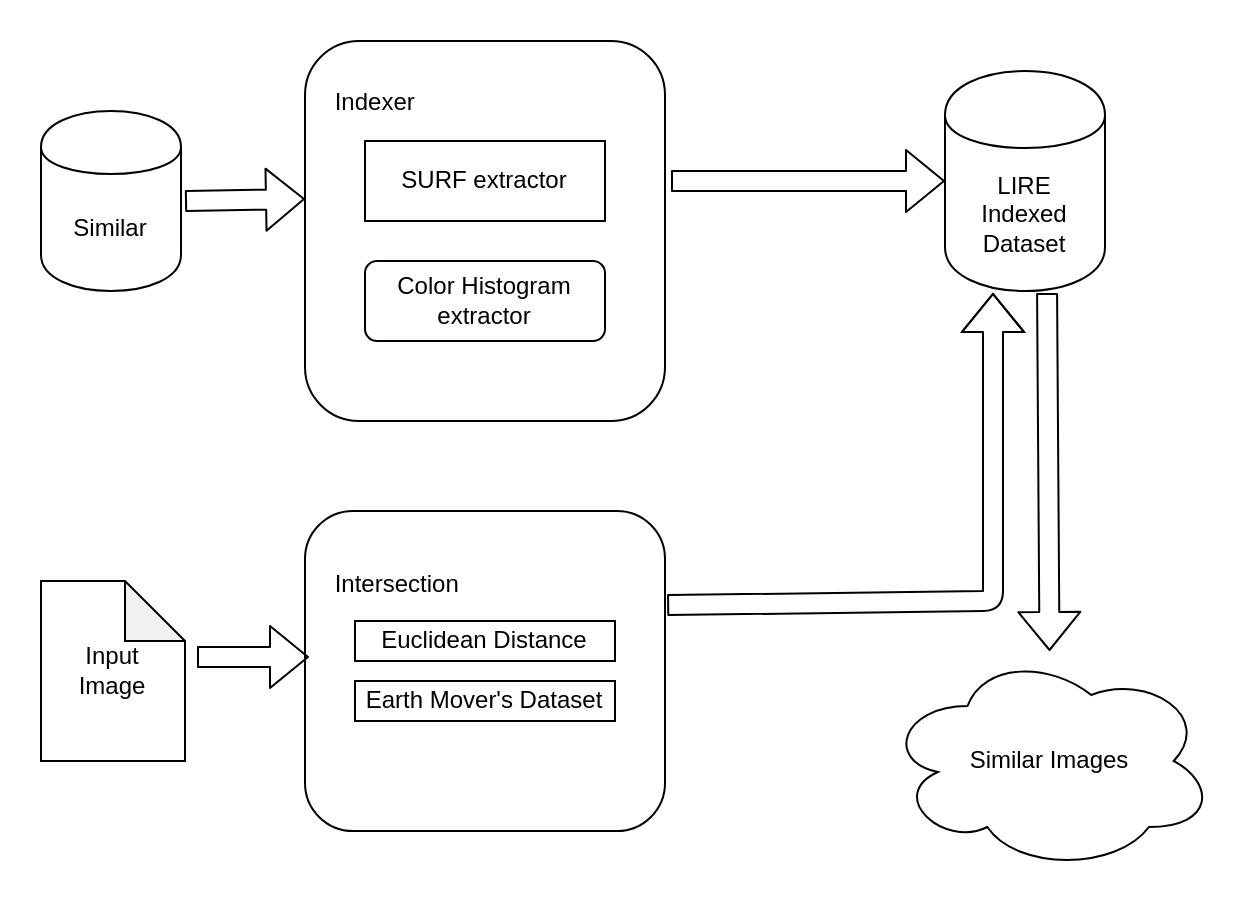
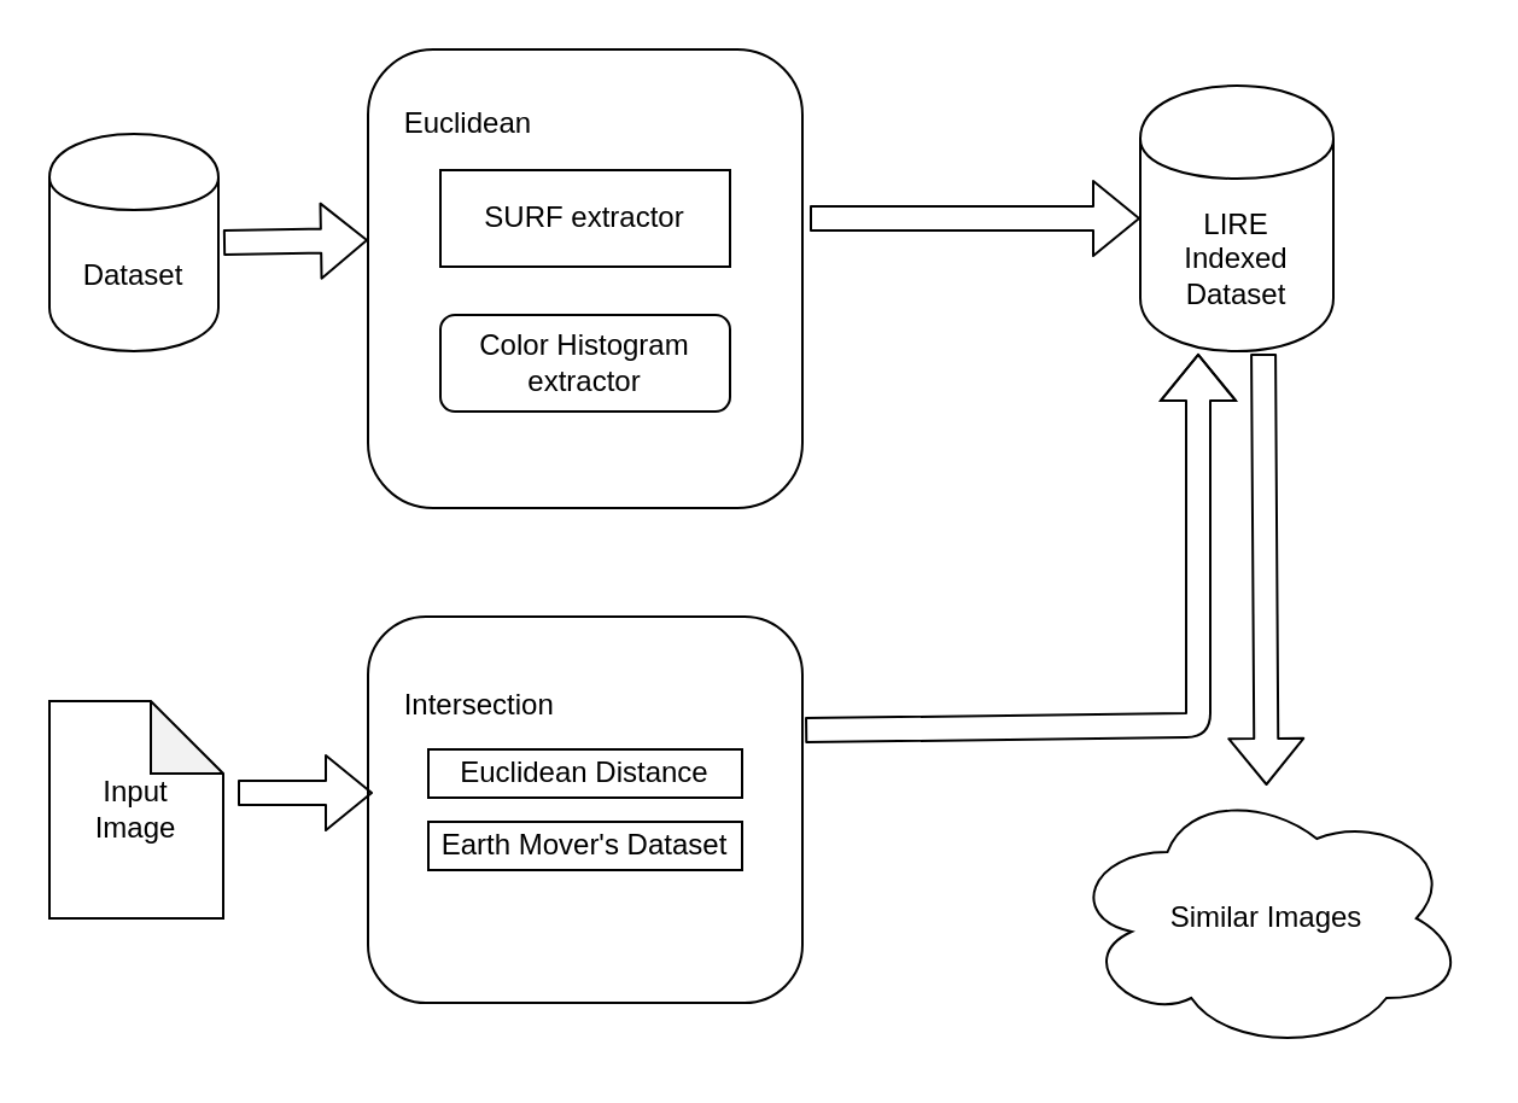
- <mxCell id="2" value="Similar" style="shape=cylinder;whiteSpace=wrap;html=1;boundedLbl=1;backgroundOutline=1;" vertex="1" parent="1"><mxGeometry x="20" y="55" width="70" height="90" as="geometry" /></mxCell>
+ <mxCell id="2" value="Dataset" style="shape=cylinder;whiteSpace=wrap;html=1;boundedLbl=1;backgroundOutline=1;" vertex="1" parent="1"><mxGeometry x="20" y="55" width="70" height="90" as="geometry" /></mxCell>
- <mxCell id="3" value="&lt;div&gt;&lt;span&gt;&amp;nbsp; &amp;nbsp; Indexer&lt;/span&gt;&lt;/div&gt;&lt;div&gt;&lt;span&gt;&lt;br&gt;&lt;/span&gt;&lt;/div&gt;&lt;div&gt;&lt;span&gt;&lt;br&gt;&lt;/span&gt;&lt;/div&gt;&lt;div&gt;&lt;span&gt;&lt;br&gt;&lt;/span&gt;&lt;/div&gt;&lt;div&gt;&lt;span&gt;&lt;br&gt;&lt;/span&gt;&lt;/div&gt;&lt;div&gt;&lt;span&gt;&lt;br&gt;&lt;/span&gt;&lt;/div&gt;&lt;div&gt;&lt;span&gt;&lt;br&gt;&lt;/span&gt;&lt;/div&gt;&lt;div&gt;&lt;span&gt;&lt;br&gt;&lt;/span&gt;&lt;/div&gt;&lt;div&gt;&lt;span&gt;&lt;br&gt;&lt;/span&gt;&lt;/div&gt;&lt;div&gt;&lt;br&gt;&lt;/div&gt;" style="rounded=1;whiteSpace=wrap;html=1;align=left;" vertex="1" parent="1"><mxGeometry x="152" y="20" width="180" height="190" as="geometry" /></mxCell>
+ <mxCell id="3" value="&lt;div&gt;&lt;span&gt;&amp;nbsp; &amp;nbsp; Euclidean&lt;/span&gt;&lt;/div&gt;&lt;div&gt;&lt;span&gt;&lt;br&gt;&lt;/span&gt;&lt;/div&gt;&lt;div&gt;&lt;span&gt;&lt;br&gt;&lt;/span&gt;&lt;/div&gt;&lt;div&gt;&lt;span&gt;&lt;br&gt;&lt;/span&gt;&lt;/div&gt;&lt;div&gt;&lt;span&gt;&lt;br&gt;&lt;/span&gt;&lt;/div&gt;&lt;div&gt;&lt;span&gt;&lt;br&gt;&lt;/span&gt;&lt;/div&gt;&lt;div&gt;&lt;span&gt;&lt;br&gt;&lt;/span&gt;&lt;/div&gt;&lt;div&gt;&lt;span&gt;&lt;br&gt;&lt;/span&gt;&lt;/div&gt;&lt;div&gt;&lt;span&gt;&lt;br&gt;&lt;/span&gt;&lt;/div&gt;&lt;div&gt;&lt;br&gt;&lt;/div&gt;" style="rounded=1;whiteSpace=wrap;html=1;align=left;" vertex="1" parent="1"><mxGeometry x="152" y="20" width="180" height="190" as="geometry" /></mxCell>
